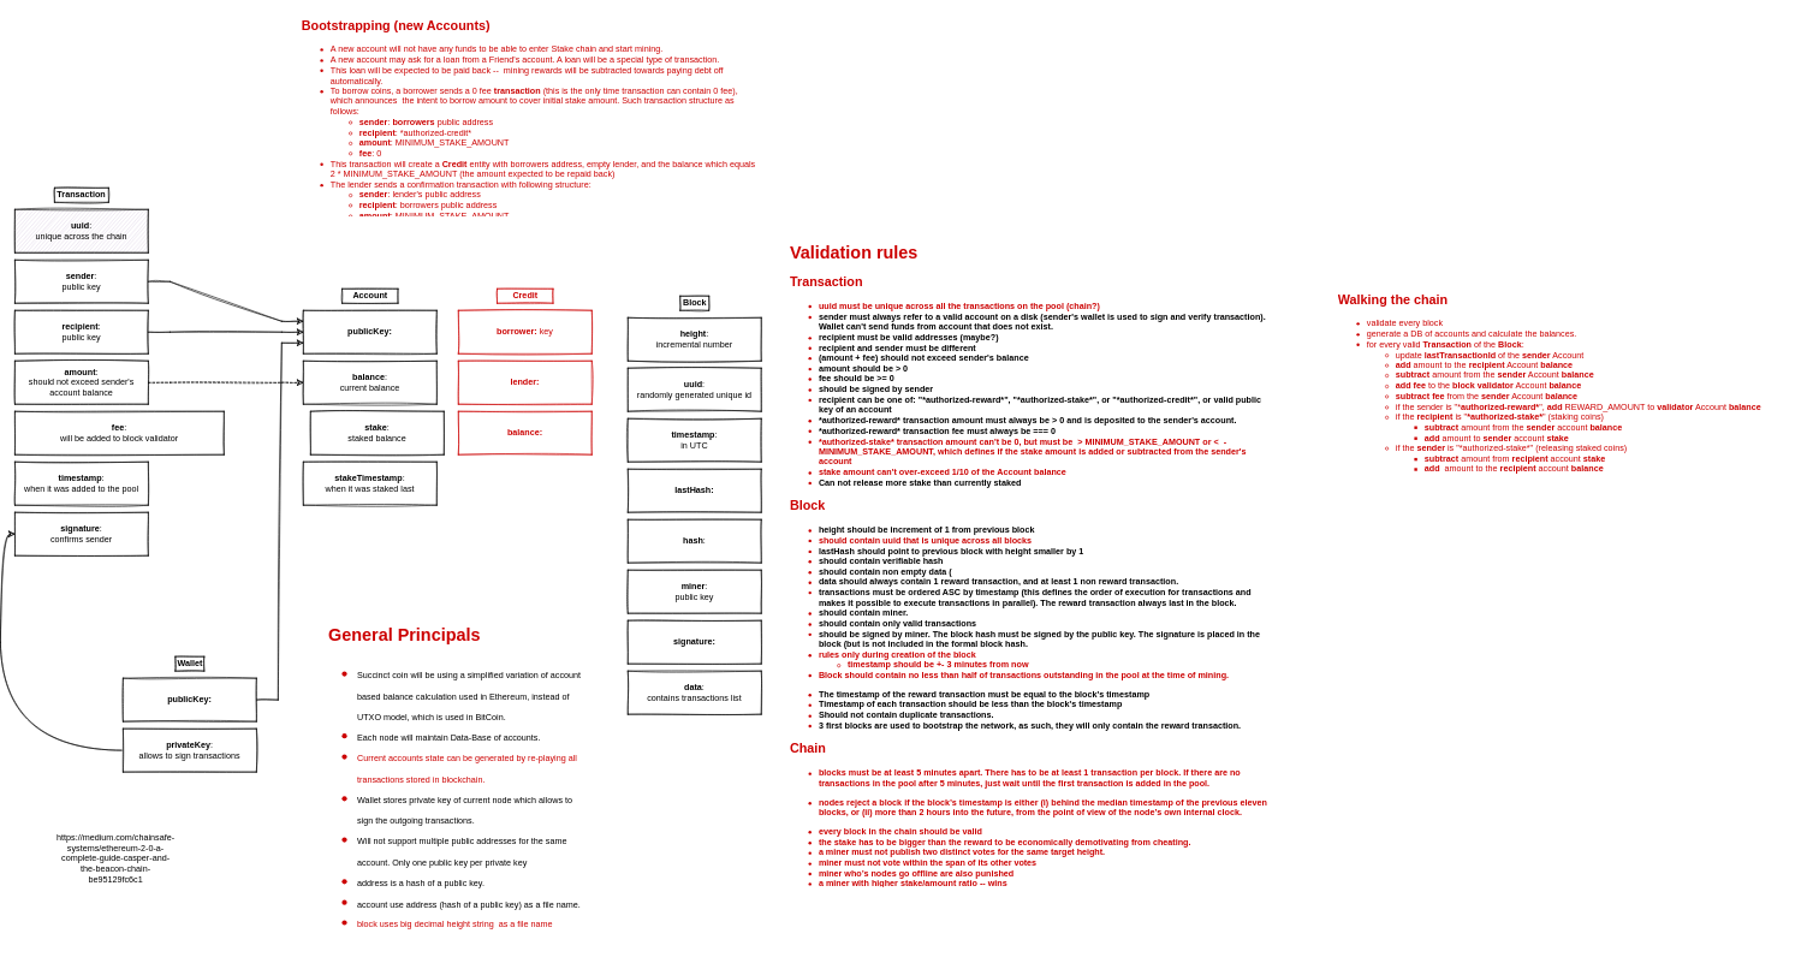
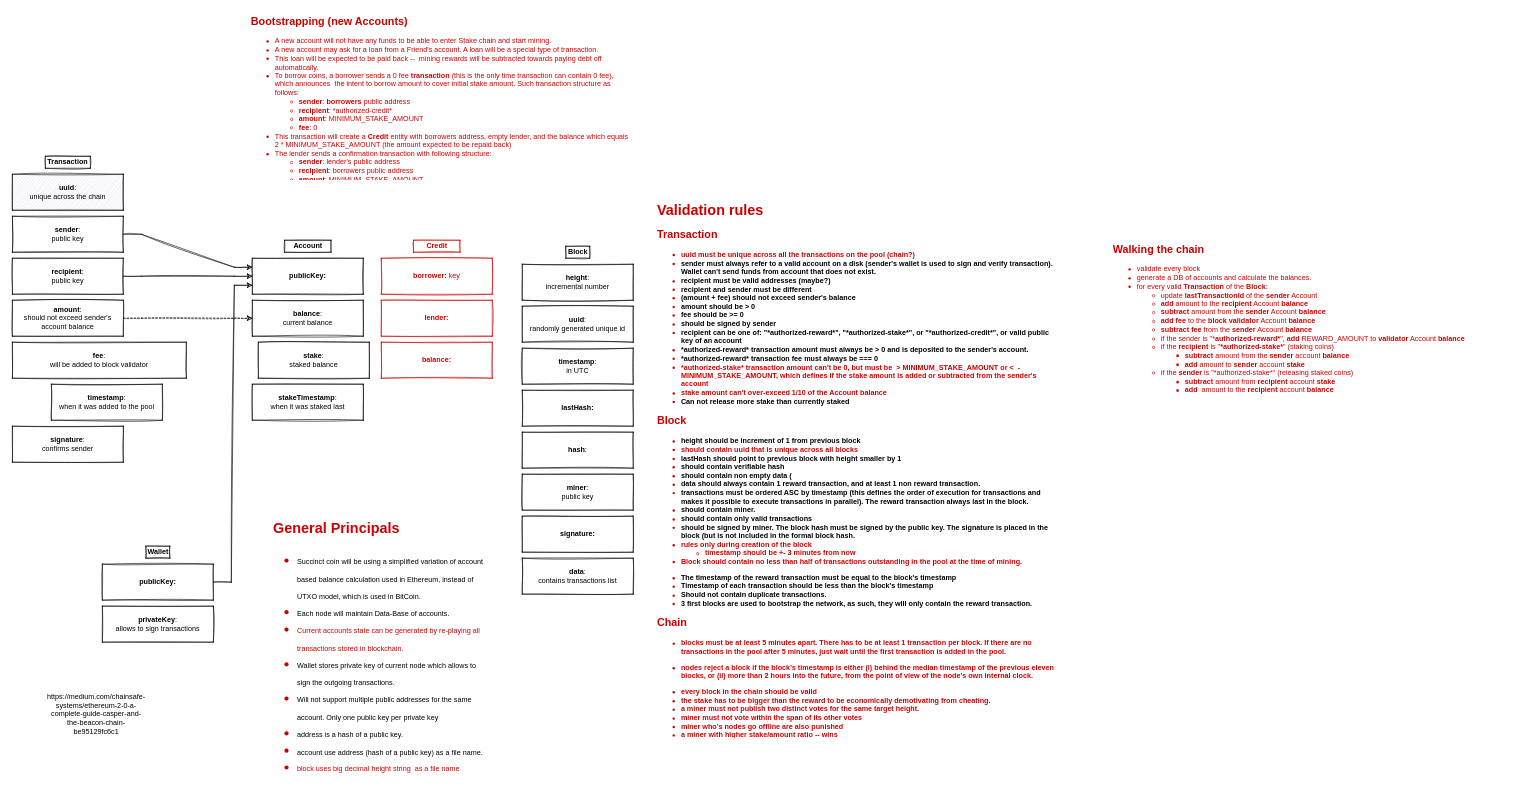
- <mxCell id="33" value="&lt;font&gt;&lt;b&gt;timestamp&lt;/b&gt;:&lt;br&gt;when it was added to the pool&lt;/font&gt;" style="rounded=0;whiteSpace=wrap;html=1;sketch=1;" parent="1" vertex="1"><mxGeometry x="20" y="640" width="185" height="60" as="geometry" /></mxCell>
+ <mxCell id="33" value="&lt;font&gt;&lt;b&gt;timestamp&lt;/b&gt;:&lt;br&gt;when it was added to the pool&lt;/font&gt;" style="rounded=0;whiteSpace=wrap;html=1;sketch=1;" parent="1" vertex="1"><mxGeometry x="85" y="640" width="185" height="60" as="geometry" /></mxCell>
- <mxCell id="16" style="rounded=0;sketch=1;orthogonalLoop=1;jettySize=auto;html=1;exitX=0;exitY=0.5;exitDx=0;exitDy=0;entryX=0;entryY=0.5;entryDx=0;entryDy=0;edgeStyle=orthogonalEdgeStyle;curved=1;" parent="1" source="17" target="8" edge="1"><mxGeometry relative="1" as="geometry" /></mxCell>
